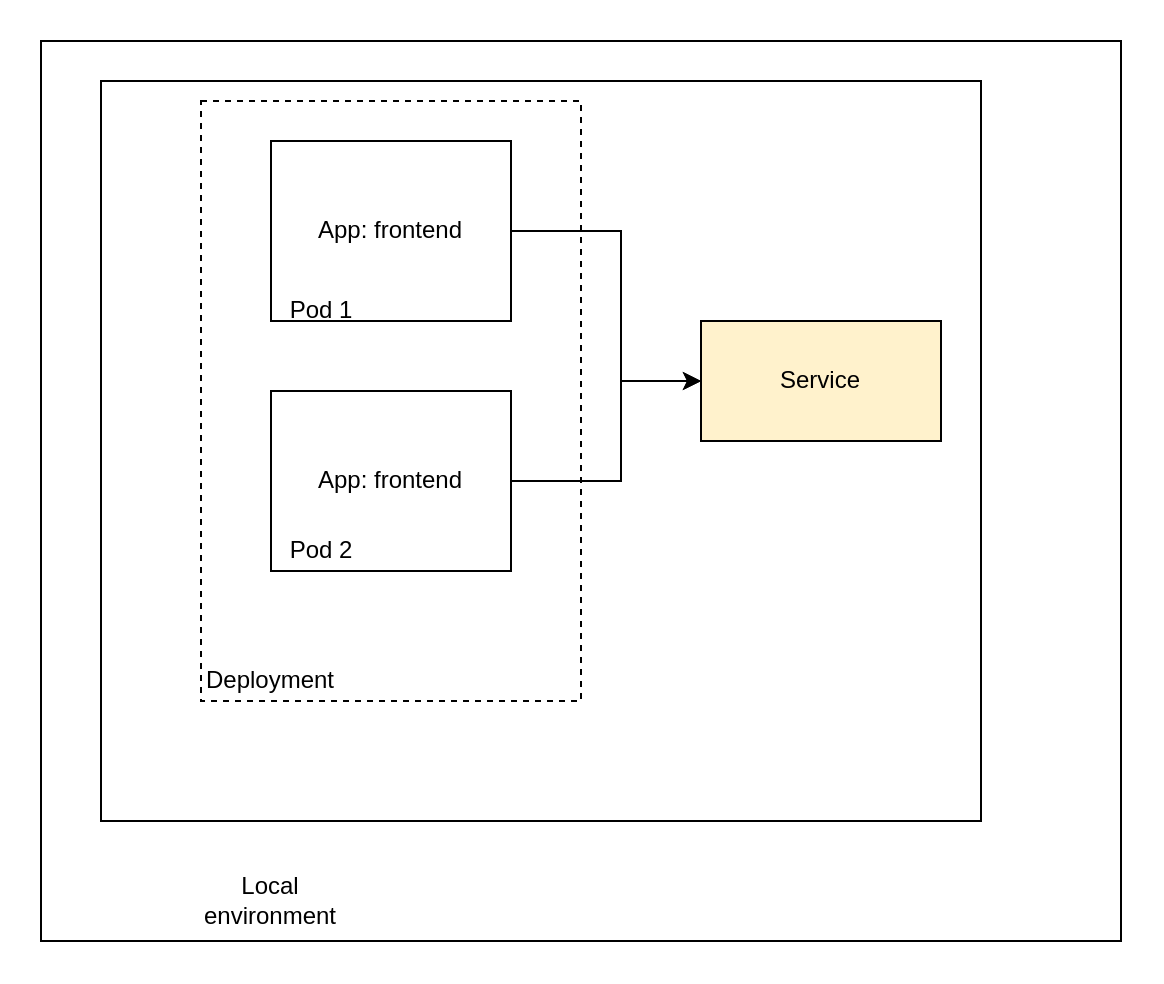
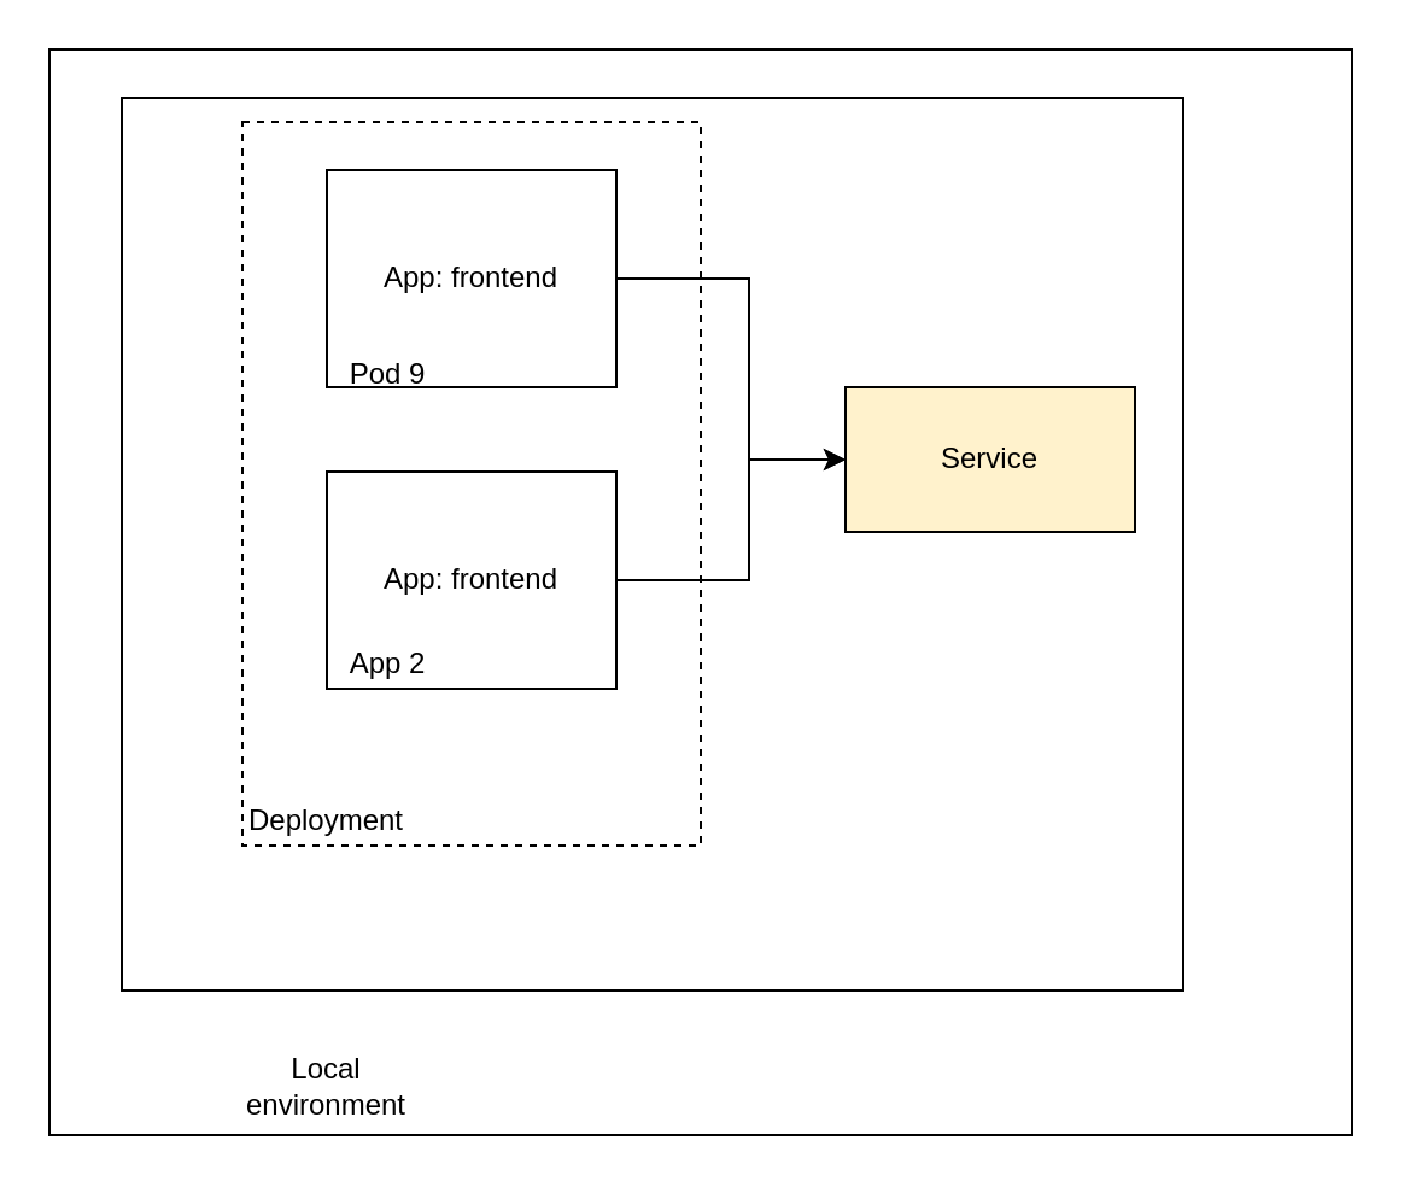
- <mxCell id="9" value="Pod 1" style="text;html=1;align=center;verticalAlign=middle;resizable=0;points=[];autosize=1;strokeColor=none;fillColor=none;" vertex="1" parent="1"><mxGeometry x="135" y="140" width="50" height="30" as="geometry" /></mxCell>
+ <mxCell id="9" value="Pod 9" style="text;html=1;align=center;verticalAlign=middle;resizable=0;points=[];autosize=1;strokeColor=none;fillColor=none;" vertex="1" parent="1"><mxGeometry x="135" y="140" width="50" height="30" as="geometry" /></mxCell>
- <mxCell id="10" value="Pod 2" style="text;html=1;align=center;verticalAlign=middle;resizable=0;points=[];autosize=1;strokeColor=none;fillColor=none;" vertex="1" parent="1"><mxGeometry x="135" y="260" width="50" height="30" as="geometry" /></mxCell>
+ <mxCell id="10" value="App 2" style="text;html=1;align=center;verticalAlign=middle;resizable=0;points=[];autosize=1;strokeColor=none;fillColor=none;" vertex="1" parent="1"><mxGeometry x="135" y="260" width="50" height="30" as="geometry" /></mxCell>
